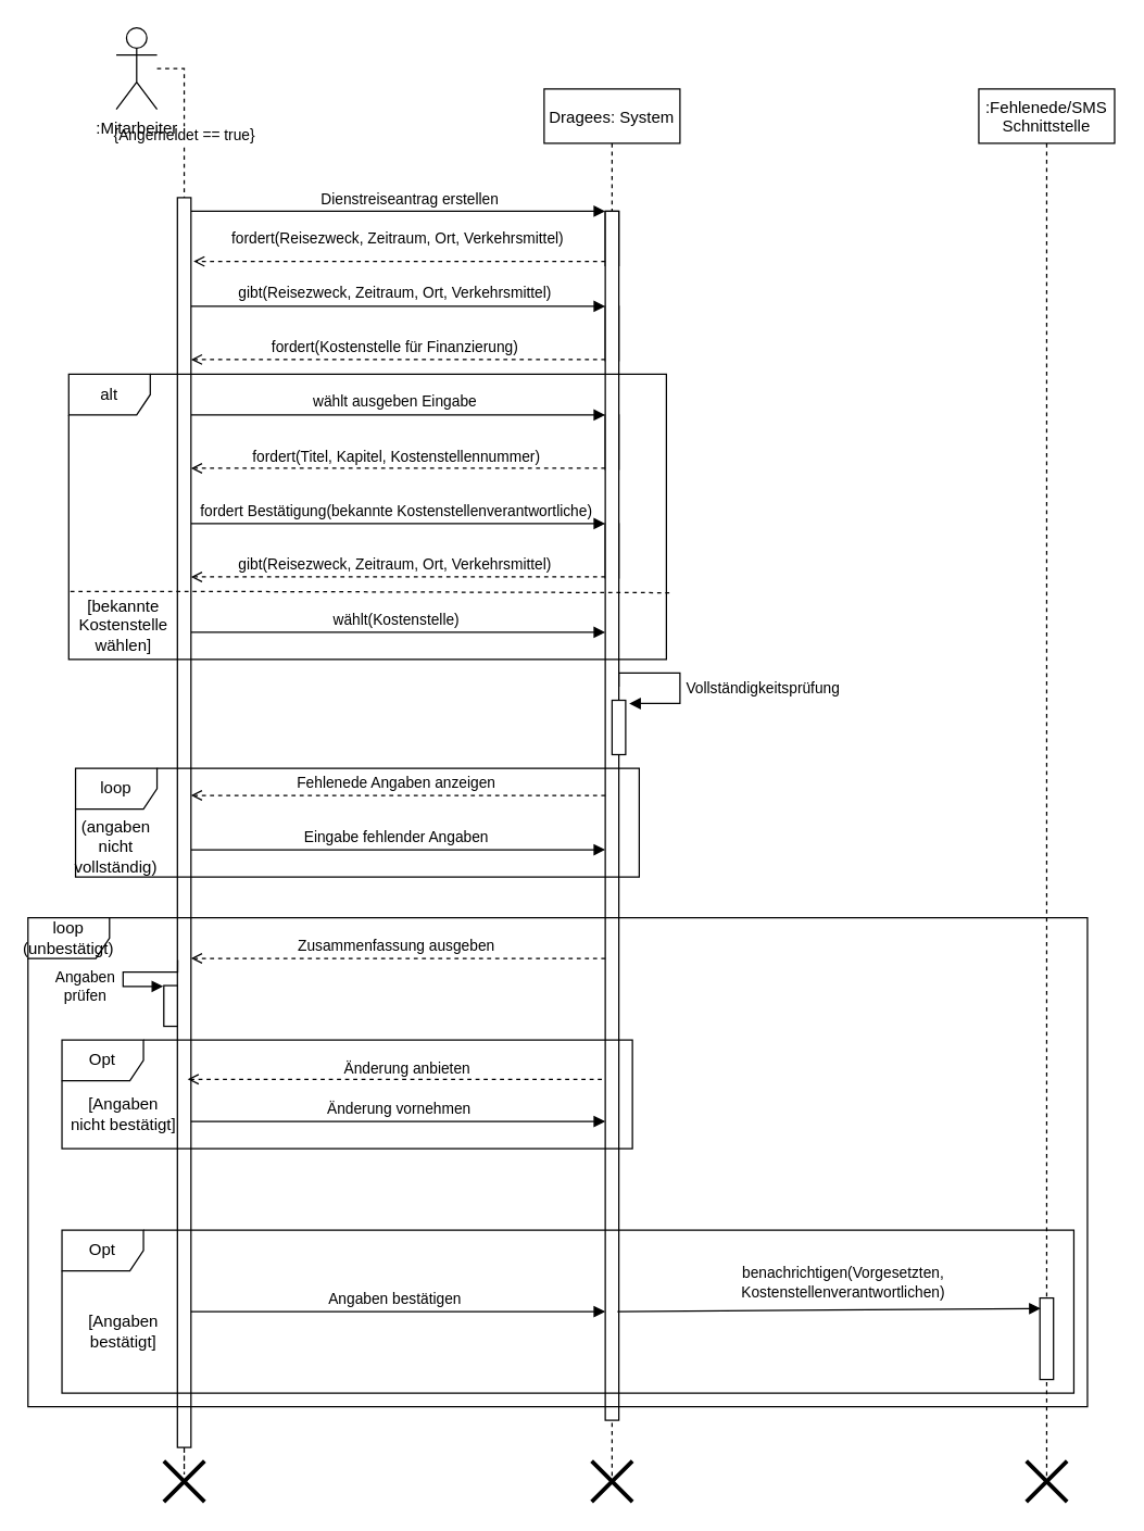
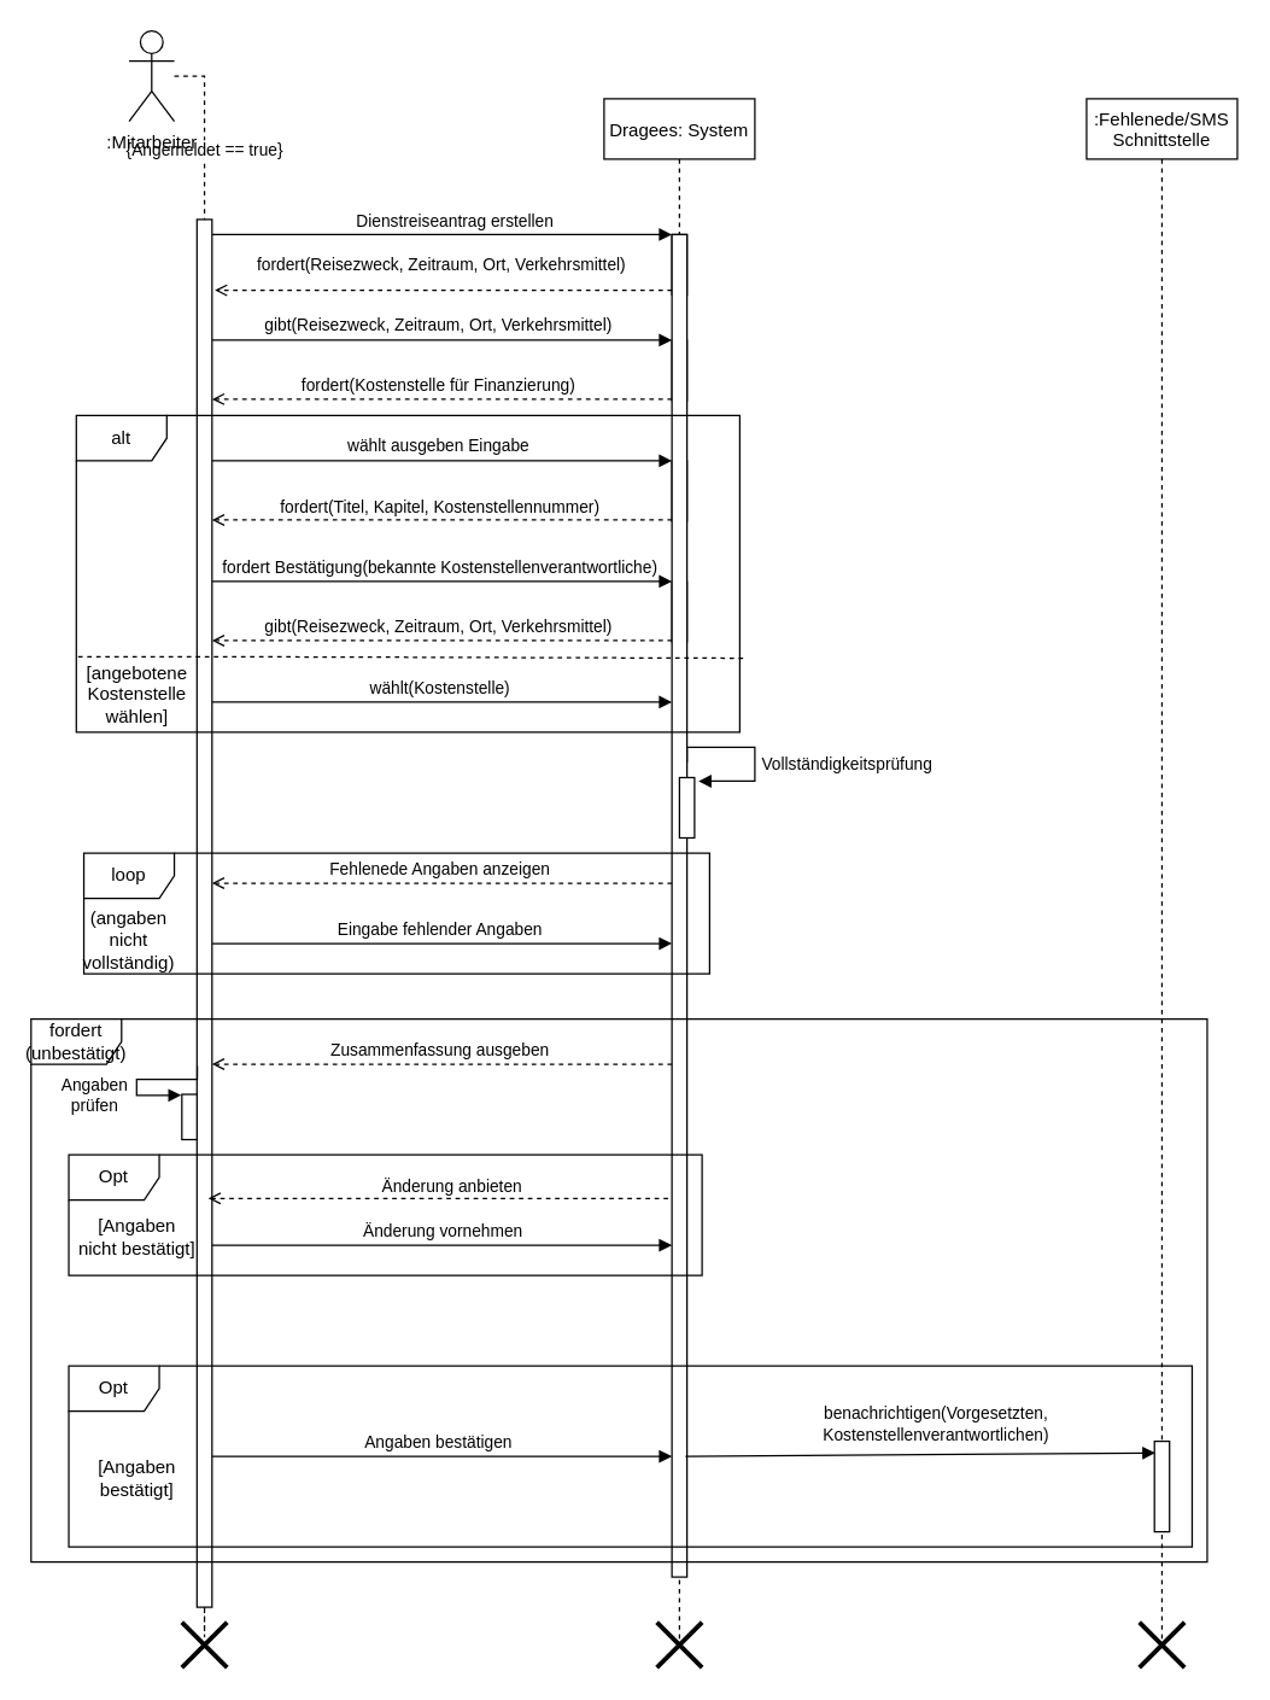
- <mxCell id="46" value="[bekannte&lt;br&gt;Kostenstelle&lt;br&gt;wählen]" style="text;html=1;align=center;verticalAlign=middle;resizable=0;points=[];autosize=1;strokeColor=none;fillColor=none;" vertex="1" parent="1"><mxGeometry x="50" y="435" width="80" height="50" as="geometry" /></mxCell>
+ <mxCell id="46" value="[angebotene&lt;br&gt;Kostenstelle&lt;br&gt;wählen]" style="text;html=1;align=center;verticalAlign=middle;resizable=0;points=[];autosize=1;strokeColor=none;fillColor=none;" vertex="1" parent="1"><mxGeometry x="50" y="435" width="80" height="50" as="geometry" /></mxCell>
- <mxCell id="63" value="loop (unbestätigt)" style="shape=umlFrame;whiteSpace=wrap;html=1;gradientColor=none;swimlaneFillColor=none;shadow=0;sketch=0;" vertex="1" parent="1"><mxGeometry x="20" y="675" width="780" height="360" as="geometry" /></mxCell>
+ <mxCell id="63" value="fordert (unbestätigt)" style="shape=umlFrame;whiteSpace=wrap;html=1;gradientColor=none;swimlaneFillColor=none;shadow=0;sketch=0;" vertex="1" parent="1"><mxGeometry x="20" y="675" width="780" height="360" as="geometry" /></mxCell>
